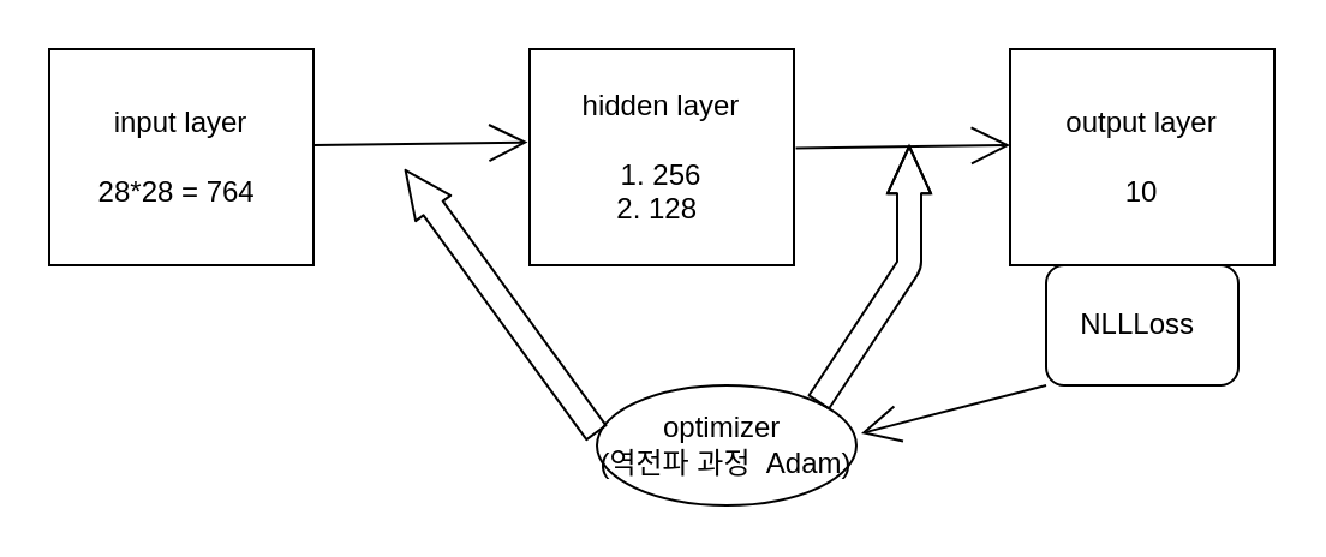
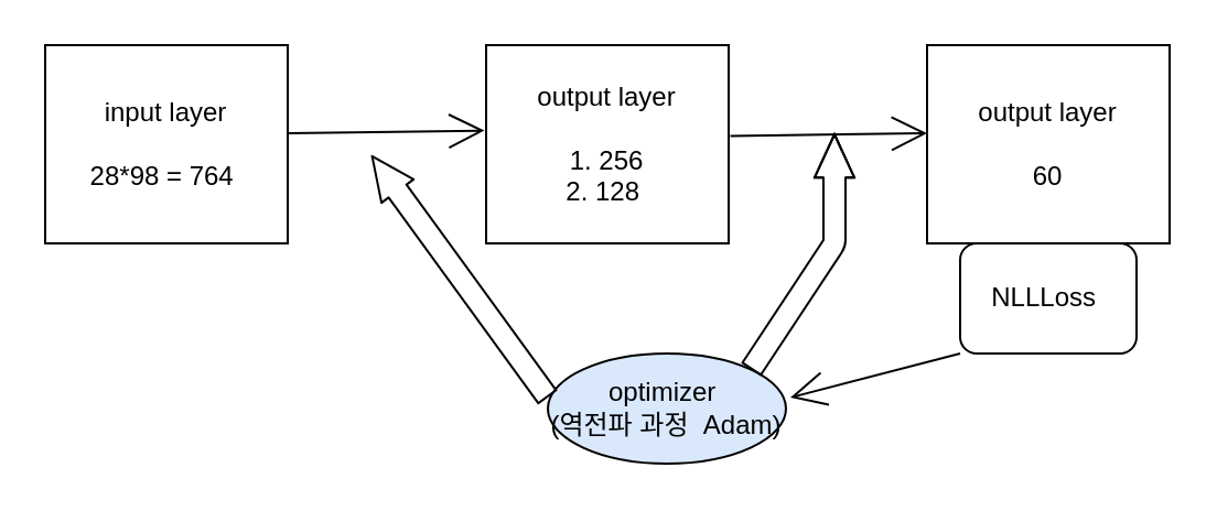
- <mxCell id="2" value="input layer&lt;br&gt;&lt;br&gt;28*28 = 764&amp;nbsp;" style="rounded=0;whiteSpace=wrap;html=1;hachureGap=4;" vertex="1" parent="1"><mxGeometry x="20" y="20" width="110" height="90" as="geometry" /></mxCell>
+ <mxCell id="2" value="input layer&lt;br&gt;&lt;br&gt;28*98 = 764&amp;nbsp;" style="rounded=0;whiteSpace=wrap;html=1;hachureGap=4;" vertex="1" parent="1"><mxGeometry x="20" y="20" width="110" height="90" as="geometry" /></mxCell>
- <mxCell id="3" value="hidden layer&lt;br&gt;&lt;br&gt;1. 256&lt;br&gt;2. 128&amp;nbsp;" style="rounded=0;whiteSpace=wrap;html=1;hachureGap=4;" vertex="1" parent="1"><mxGeometry x="220" y="20" width="110" height="90" as="geometry" /></mxCell>
+ <mxCell id="3" value="output layer&lt;br&gt;&lt;br&gt;1. 256&lt;br&gt;2. 128&amp;nbsp;" style="rounded=0;whiteSpace=wrap;html=1;hachureGap=4;" vertex="1" parent="1"><mxGeometry x="220" y="20" width="110" height="90" as="geometry" /></mxCell>
- <mxCell id="4" value="output layer&lt;br&gt;&lt;br&gt;10" style="rounded=0;whiteSpace=wrap;html=1;hachureGap=4;" vertex="1" parent="1"><mxGeometry x="420" y="20" width="110" height="90" as="geometry" /></mxCell>
+ <mxCell id="4" value="output layer&lt;br&gt;&lt;br&gt;60" style="rounded=0;whiteSpace=wrap;html=1;hachureGap=4;" vertex="1" parent="1"><mxGeometry x="420" y="20" width="110" height="90" as="geometry" /></mxCell>
- <mxCell id="9" value="optimizer&amp;nbsp;&lt;br&gt;(역전파 과정&amp;nbsp; Adam)" style="ellipse;whiteSpace=wrap;html=1;hachureGap=4;" vertex="1" parent="1"><mxGeometry x="248" y="160" width="108" height="50" as="geometry" /></mxCell>
+ <mxCell id="9" value="optimizer&amp;nbsp;&lt;br&gt;(역전파 과정&amp;nbsp; Adam)" style="ellipse;whiteSpace=wrap;html=1;hachureGap=4;fillColor=#dae8fc;" vertex="1" parent="1"><mxGeometry x="248" y="160" width="108" height="50" as="geometry" /></mxCell>
